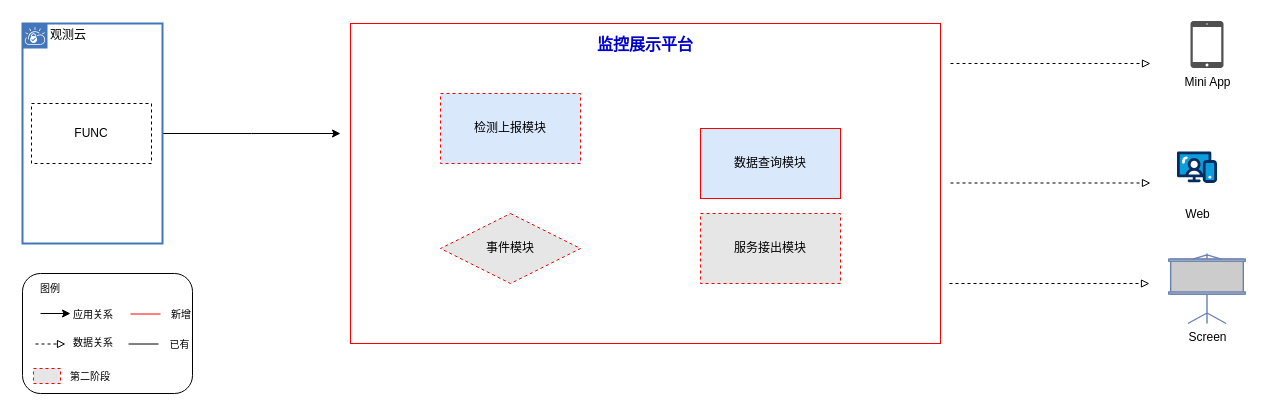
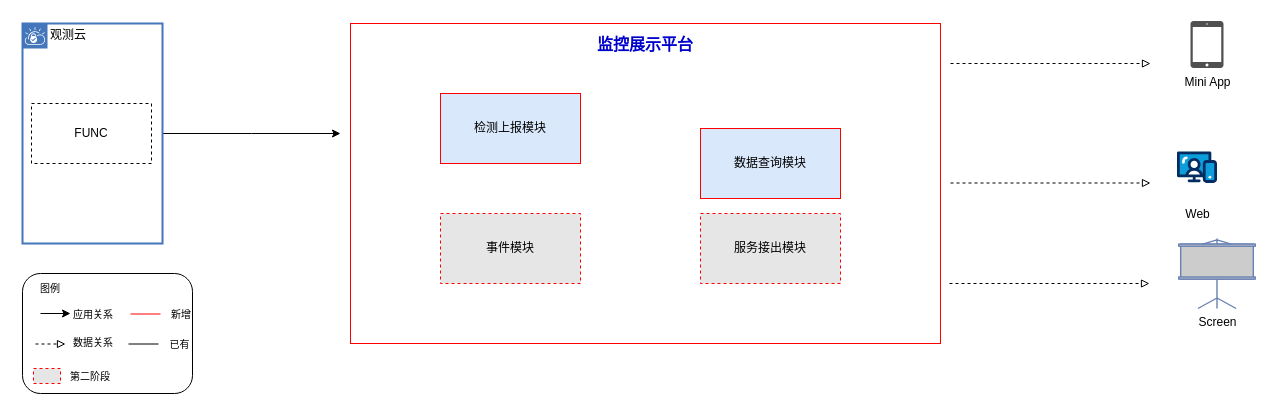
- <mxCell id="8" value="检测上报模块" style="rounded=0;whiteSpace=wrap;html=1;fillColor=#dae8fc;strokeColor=#FF0000;dashed=1;" vertex="1" parent="1"><mxGeometry x="440" y="93" width="140" height="70" as="geometry" /></mxCell>
+ <mxCell id="8" value="检测上报模块" style="rounded=0;whiteSpace=wrap;html=1;fillColor=#dae8fc;strokeColor=#FF0000;" vertex="1" parent="1"><mxGeometry x="440" y="93" width="140" height="70" as="geometry" /></mxCell>
- <mxCell id="10" value="事件模块" style="rhombus;whiteSpace=wrap;html=1;fillColor=#E6E6E6;strokeColor=#FF0000;dashed=1;" vertex="1" parent="1"><mxGeometry x="440" y="213" width="140" height="70" as="geometry" /></mxCell>
+ <mxCell id="10" value="事件模块" style="rounded=0;whiteSpace=wrap;html=1;fillColor=#E6E6E6;strokeColor=#FF0000;dashed=1;" vertex="1" parent="1"><mxGeometry x="440" y="213" width="140" height="70" as="geometry" /></mxCell>
- <mxCell id="20" value="&lt;font color=&quot;#000000&quot;&gt;Screen&lt;/font&gt;" style="fontColor=#0066CC;verticalAlign=top;verticalLabelPosition=bottom;labelPosition=center;align=center;html=1;outlineConnect=0;fillColor=#CCCCCC;strokeColor=#6881B3;gradientColor=none;gradientDirection=north;strokeWidth=2;shape=mxgraph.networks.video_projector_screen;" vertex="1" parent="1"><mxGeometry x="1168.25" y="253" width="76.5" height="70" as="geometry" /></mxCell>
+ <mxCell id="20" value="&lt;font color=&quot;#000000&quot;&gt;Screen&lt;/font&gt;" style="fontColor=#0066CC;verticalAlign=top;verticalLabelPosition=bottom;labelPosition=center;align=center;html=1;outlineConnect=0;fillColor=#CCCCCC;strokeColor=#6881B3;gradientColor=none;gradientDirection=north;strokeWidth=2;shape=mxgraph.networks.video_projector_screen;" vertex="1" parent="1"><mxGeometry x="1178.25" y="238" width="76.5" height="70" as="geometry" /></mxCell>
